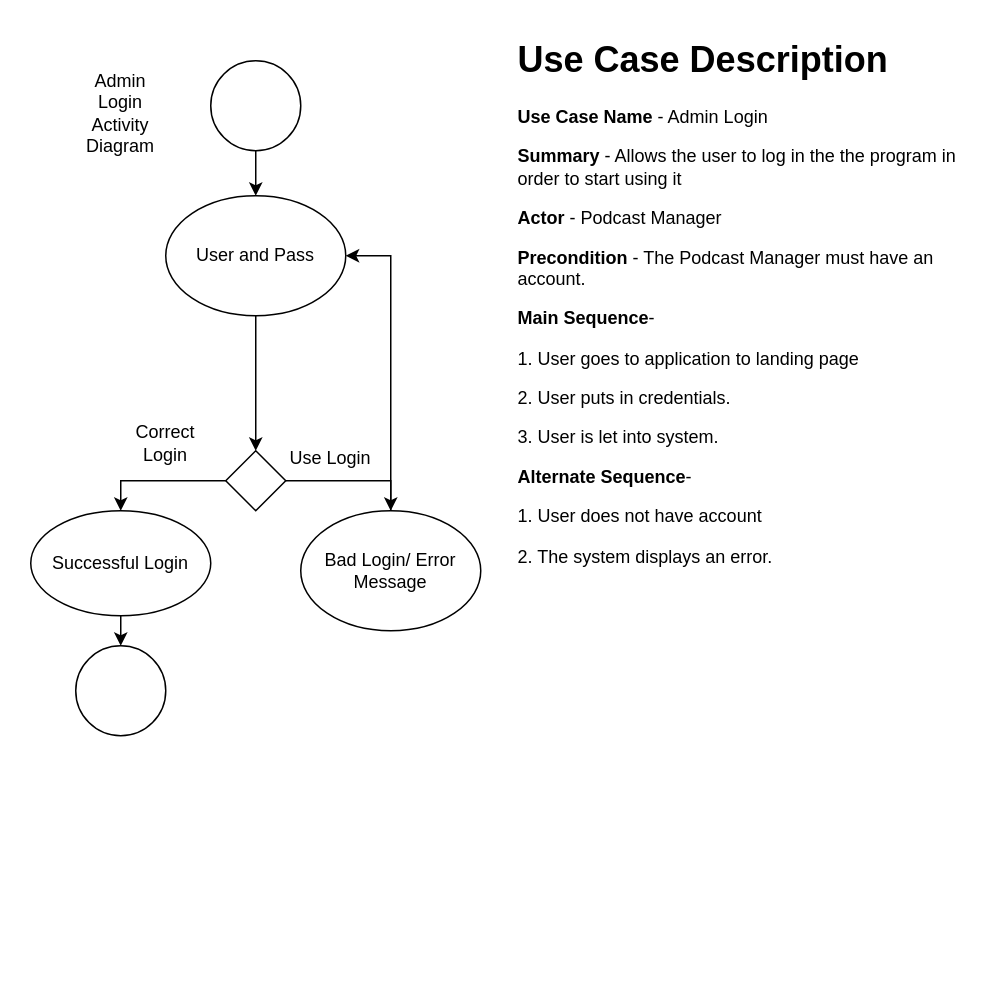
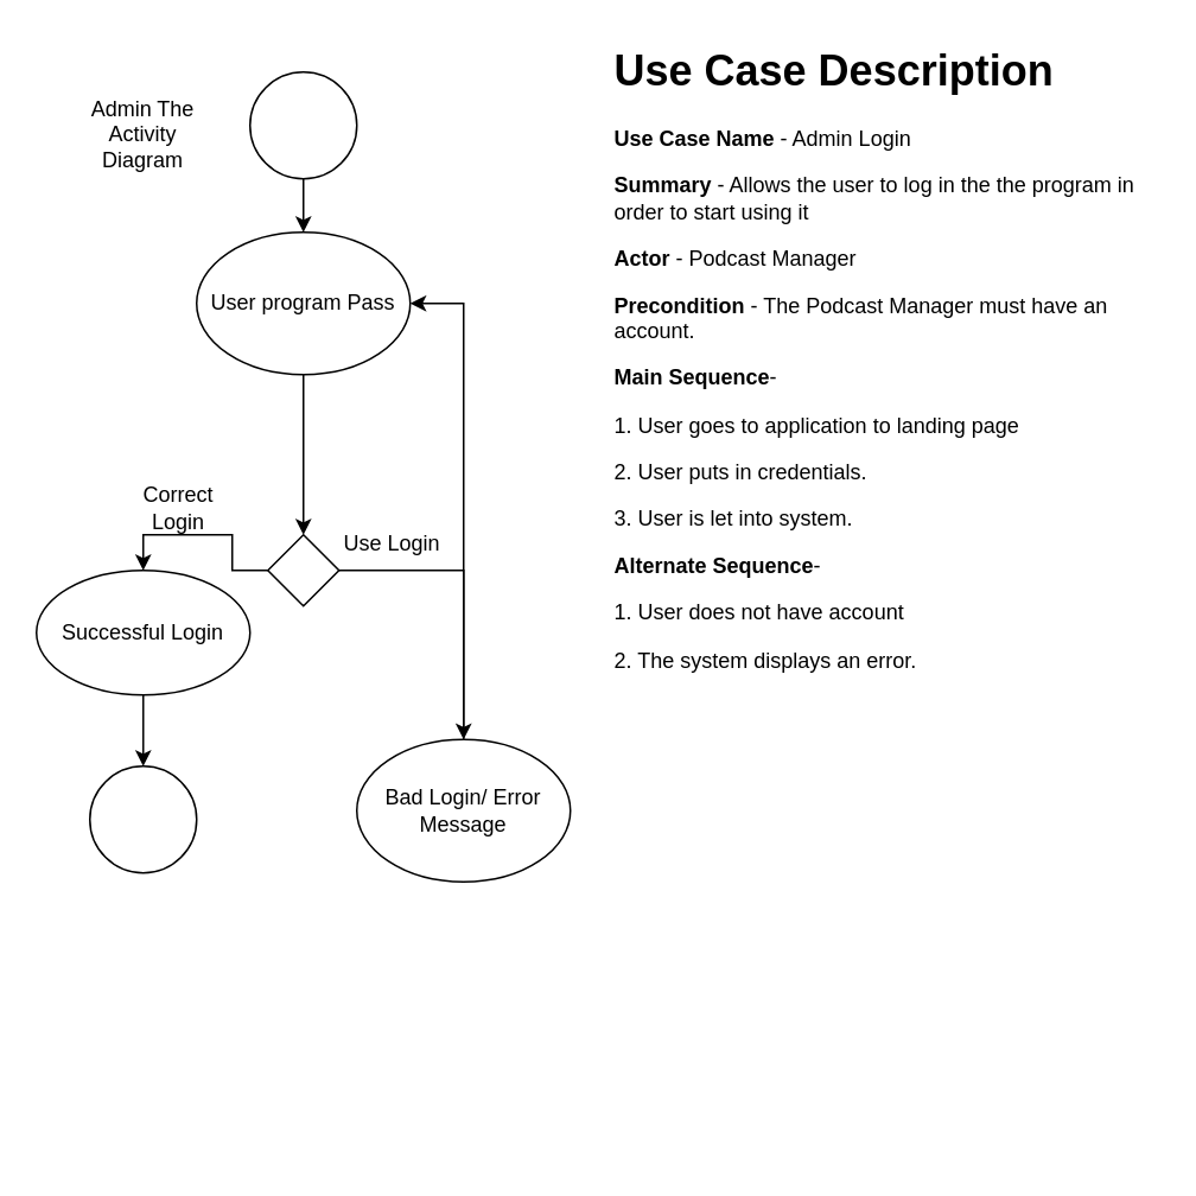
- <mxCell id="4" value="Admin Login Activity Diagram" style="text;html=1;strokeColor=none;fillColor=none;align=center;verticalAlign=middle;whiteSpace=wrap;rounded=0;" vertex="1" parent="1"><mxGeometry x="50" y="60" width="60" height="30" as="geometry" /></mxCell>
+ <mxCell id="4" value="Admin The Activity Diagram" style="text;html=1;strokeColor=none;fillColor=none;align=center;verticalAlign=middle;whiteSpace=wrap;rounded=0;" vertex="1" parent="1"><mxGeometry x="50" y="60" width="60" height="30" as="geometry" /></mxCell>
- <mxCell id="6" value="User and Pass" style="ellipse;whiteSpace=wrap;html=1;" vertex="1" parent="1"><mxGeometry x="110" y="130" width="120" height="80" as="geometry" /></mxCell>
+ <mxCell id="6" value="User program Pass" style="ellipse;whiteSpace=wrap;html=1;" vertex="1" parent="1"><mxGeometry x="110" y="130" width="120" height="80" as="geometry" /></mxCell>
- <mxCell id="16" value="Correct Login" style="text;html=1;strokeColor=none;fillColor=none;align=center;verticalAlign=middle;whiteSpace=wrap;rounded=0;" vertex="1" parent="1"><mxGeometry x="80" y="280" width="60" height="30" as="geometry" /></mxCell>
+ <mxCell id="16" value="Correct Login" style="text;html=1;strokeColor=none;fillColor=none;align=center;verticalAlign=middle;whiteSpace=wrap;rounded=0;" vertex="1" parent="1"><mxGeometry x="70" y="270" width="60" height="30" as="geometry" /></mxCell>
- <mxCell id="8" value="Successful Login" style="ellipse;whiteSpace=wrap;html=1;" vertex="1" parent="1"><mxGeometry x="20" y="340" width="120" height="70" as="geometry" /></mxCell>
+ <mxCell id="8" value="Successful Login" style="ellipse;whiteSpace=wrap;html=1;" vertex="1" parent="1"><mxGeometry x="20" y="320" width="120" height="70" as="geometry" /></mxCell>
- <mxCell id="10" value="Bad Login/ Error Message" style="ellipse;whiteSpace=wrap;html=1;" vertex="1" parent="1"><mxGeometry x="200" y="340" width="120" height="80" as="geometry" /></mxCell>
+ <mxCell id="10" value="Bad Login/ Error Message" style="ellipse;whiteSpace=wrap;html=1;" vertex="1" parent="1"><mxGeometry x="200" y="415" width="120" height="80" as="geometry" /></mxCell>
